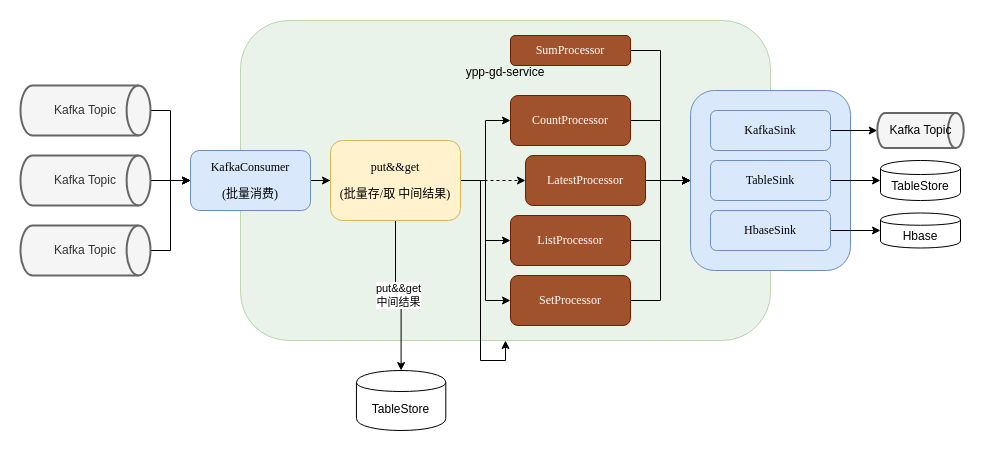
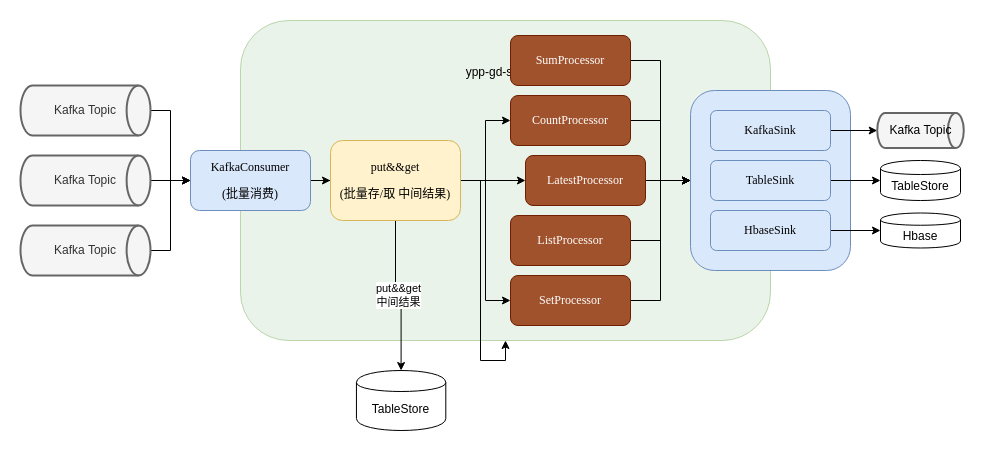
- <mxCell id="16" value="&lt;pre style=&quot;font-family: &amp;#34;menlo&amp;#34; ; font-size: 9pt&quot;&gt;&lt;pre style=&quot;font-family: &amp;#34;menlo&amp;#34; ; font-size: 9pt&quot;&gt;&lt;pre style=&quot;font-family: &amp;#34;menlo&amp;#34; ; font-size: 9pt&quot;&gt;&lt;pre style=&quot;font-size: 9pt ; font-family: &amp;#34;menlo&amp;#34;&quot;&gt;SumProcessor&lt;/pre&gt;&lt;/pre&gt;&lt;/pre&gt;&lt;/pre&gt;" style="rounded=1;whiteSpace=wrap;html=1;fillColor=#a0522d;strokeColor=#6D1F00;fontColor=#ffffff;" vertex="1" parent="1"><mxGeometry x="510" y="35" width="120" height="30" as="geometry" /></mxCell>
+ <mxCell id="16" value="&lt;pre style=&quot;font-family: &amp;#34;menlo&amp;#34; ; font-size: 9pt&quot;&gt;&lt;pre style=&quot;font-family: &amp;#34;menlo&amp;#34; ; font-size: 9pt&quot;&gt;&lt;pre style=&quot;font-family: &amp;#34;menlo&amp;#34; ; font-size: 9pt&quot;&gt;&lt;pre style=&quot;font-size: 9pt ; font-family: &amp;#34;menlo&amp;#34;&quot;&gt;SumProcessor&lt;/pre&gt;&lt;/pre&gt;&lt;/pre&gt;&lt;/pre&gt;" style="rounded=1;whiteSpace=wrap;html=1;fillColor=#a0522d;strokeColor=#6D1F00;fontColor=#ffffff;" vertex="1" parent="1"><mxGeometry x="510" y="35" width="120" height="50" as="geometry" /></mxCell>
- <mxCell id="11" style="edgeStyle=orthogonalEdgeStyle;rounded=0;orthogonalLoop=1;jettySize=auto;html=1;exitX=1;exitY=0.5;exitDx=0;exitDy=0;entryX=0;entryY=0.5;entryDx=0;entryDy=0;dashed=1;" edge="1" parent="1" source="14" target="26"><mxGeometry relative="1" as="geometry" /></mxCell>
+ <mxCell id="11" style="edgeStyle=orthogonalEdgeStyle;rounded=0;orthogonalLoop=1;jettySize=auto;html=1;exitX=1;exitY=0.5;exitDx=0;exitDy=0;entryX=0;entryY=0.5;entryDx=0;entryDy=0;" edge="1" parent="1" source="14" target="26"><mxGeometry relative="1" as="geometry" /></mxCell>
- <mxCell id="12" style="edgeStyle=orthogonalEdgeStyle;rounded=0;orthogonalLoop=1;jettySize=auto;html=1;exitX=1;exitY=0.5;exitDx=0;exitDy=0;entryX=0;entryY=0.5;entryDx=0;entryDy=0;" edge="1" parent="1" source="14" target="28"><mxGeometry relative="1" as="geometry" /></mxCell>
